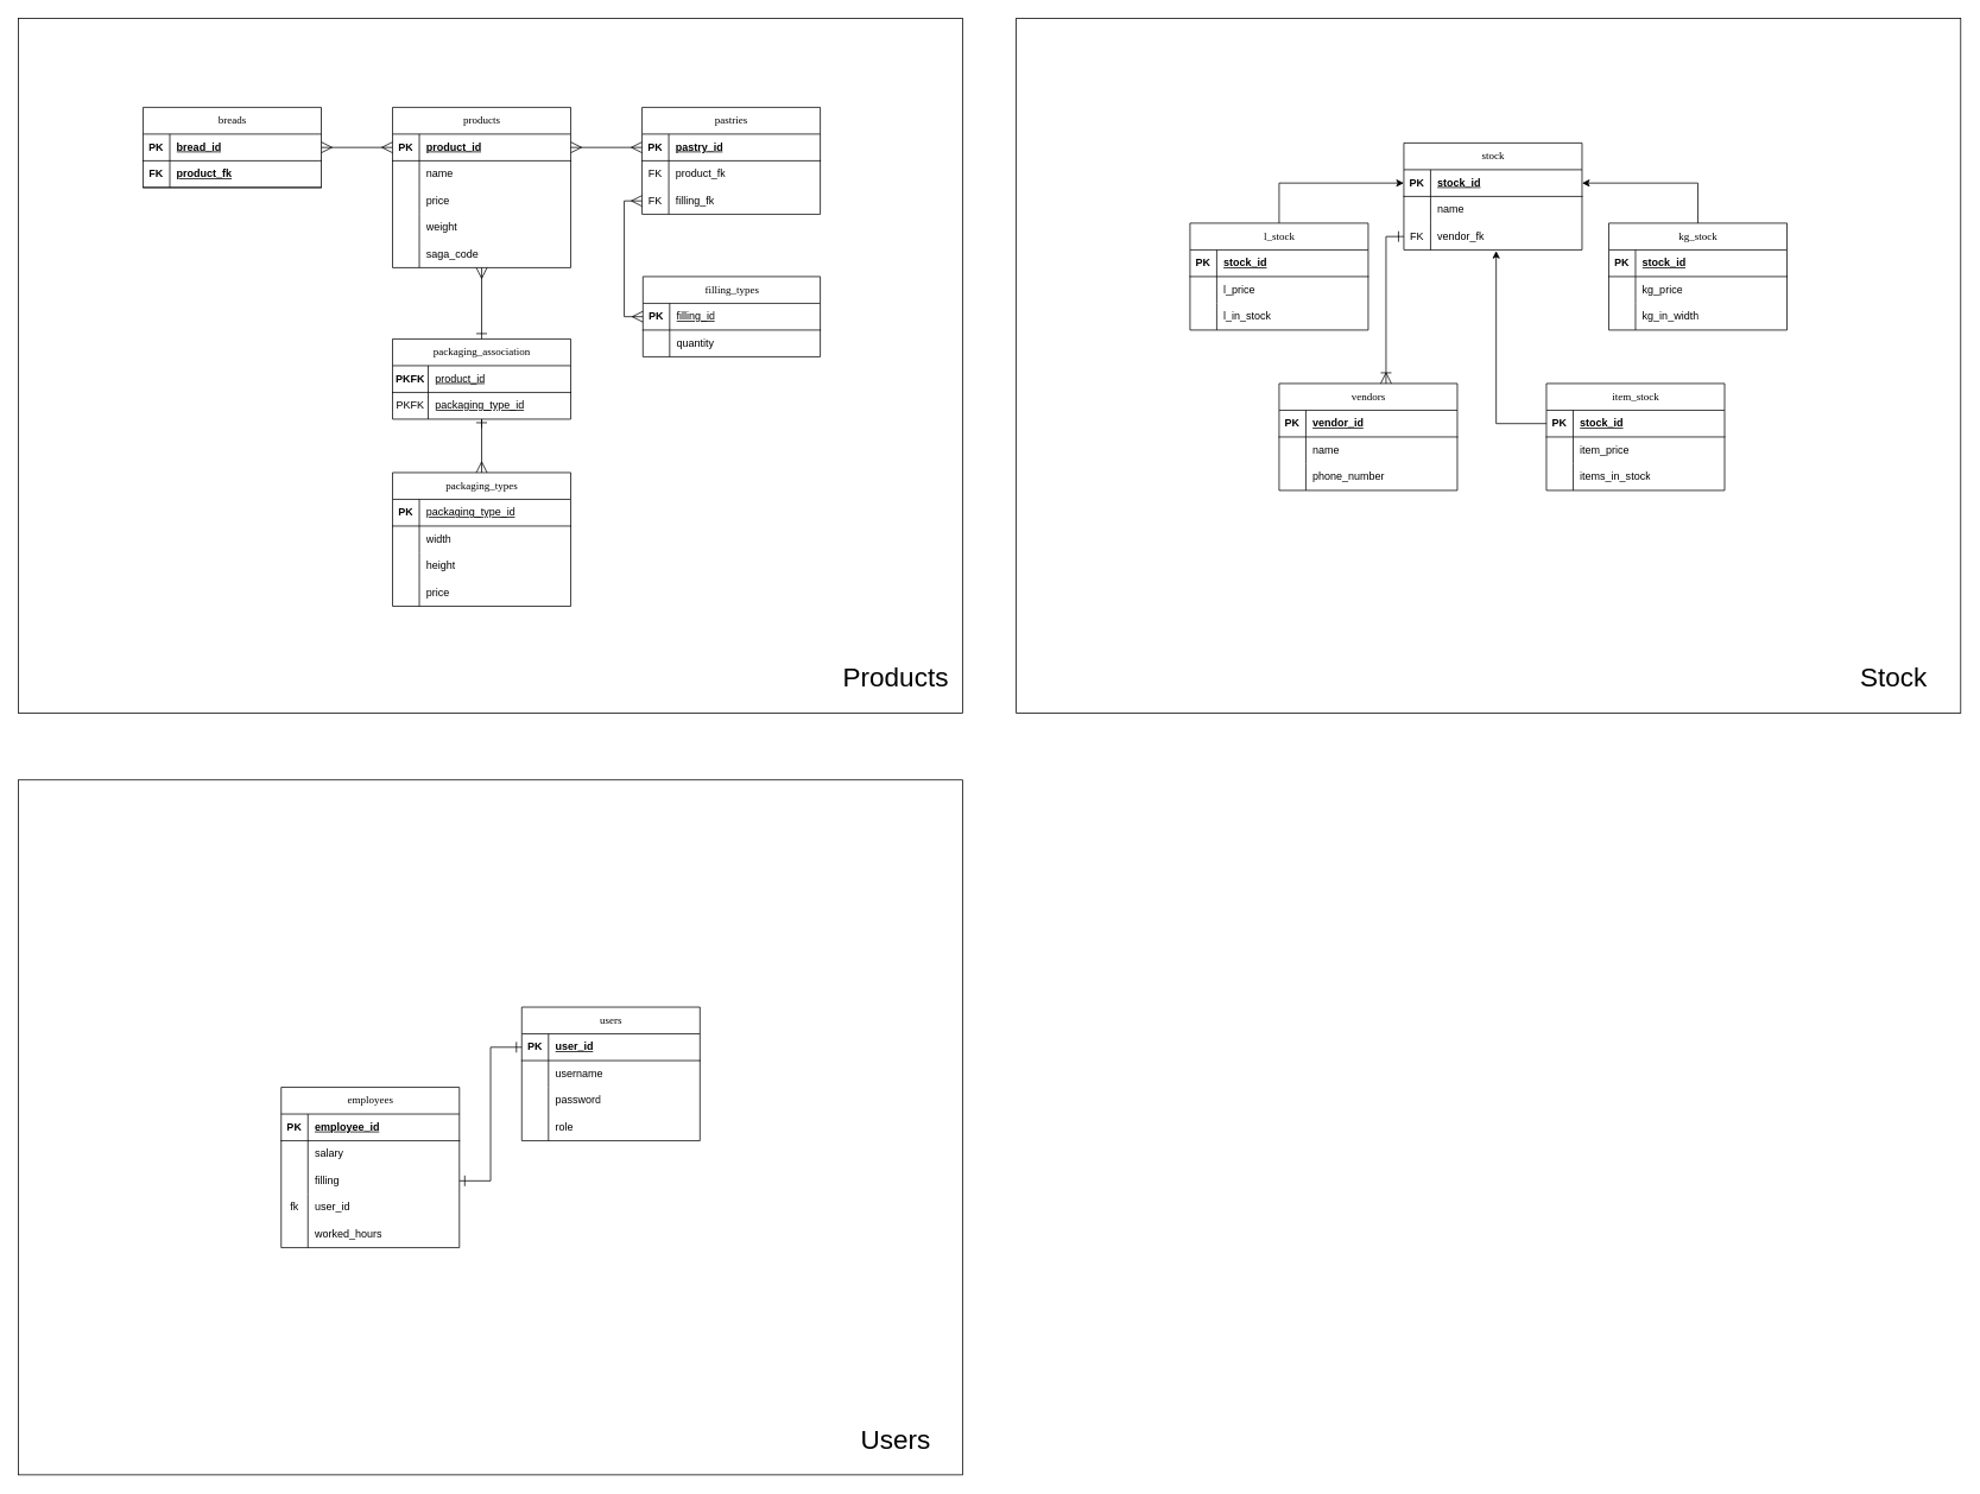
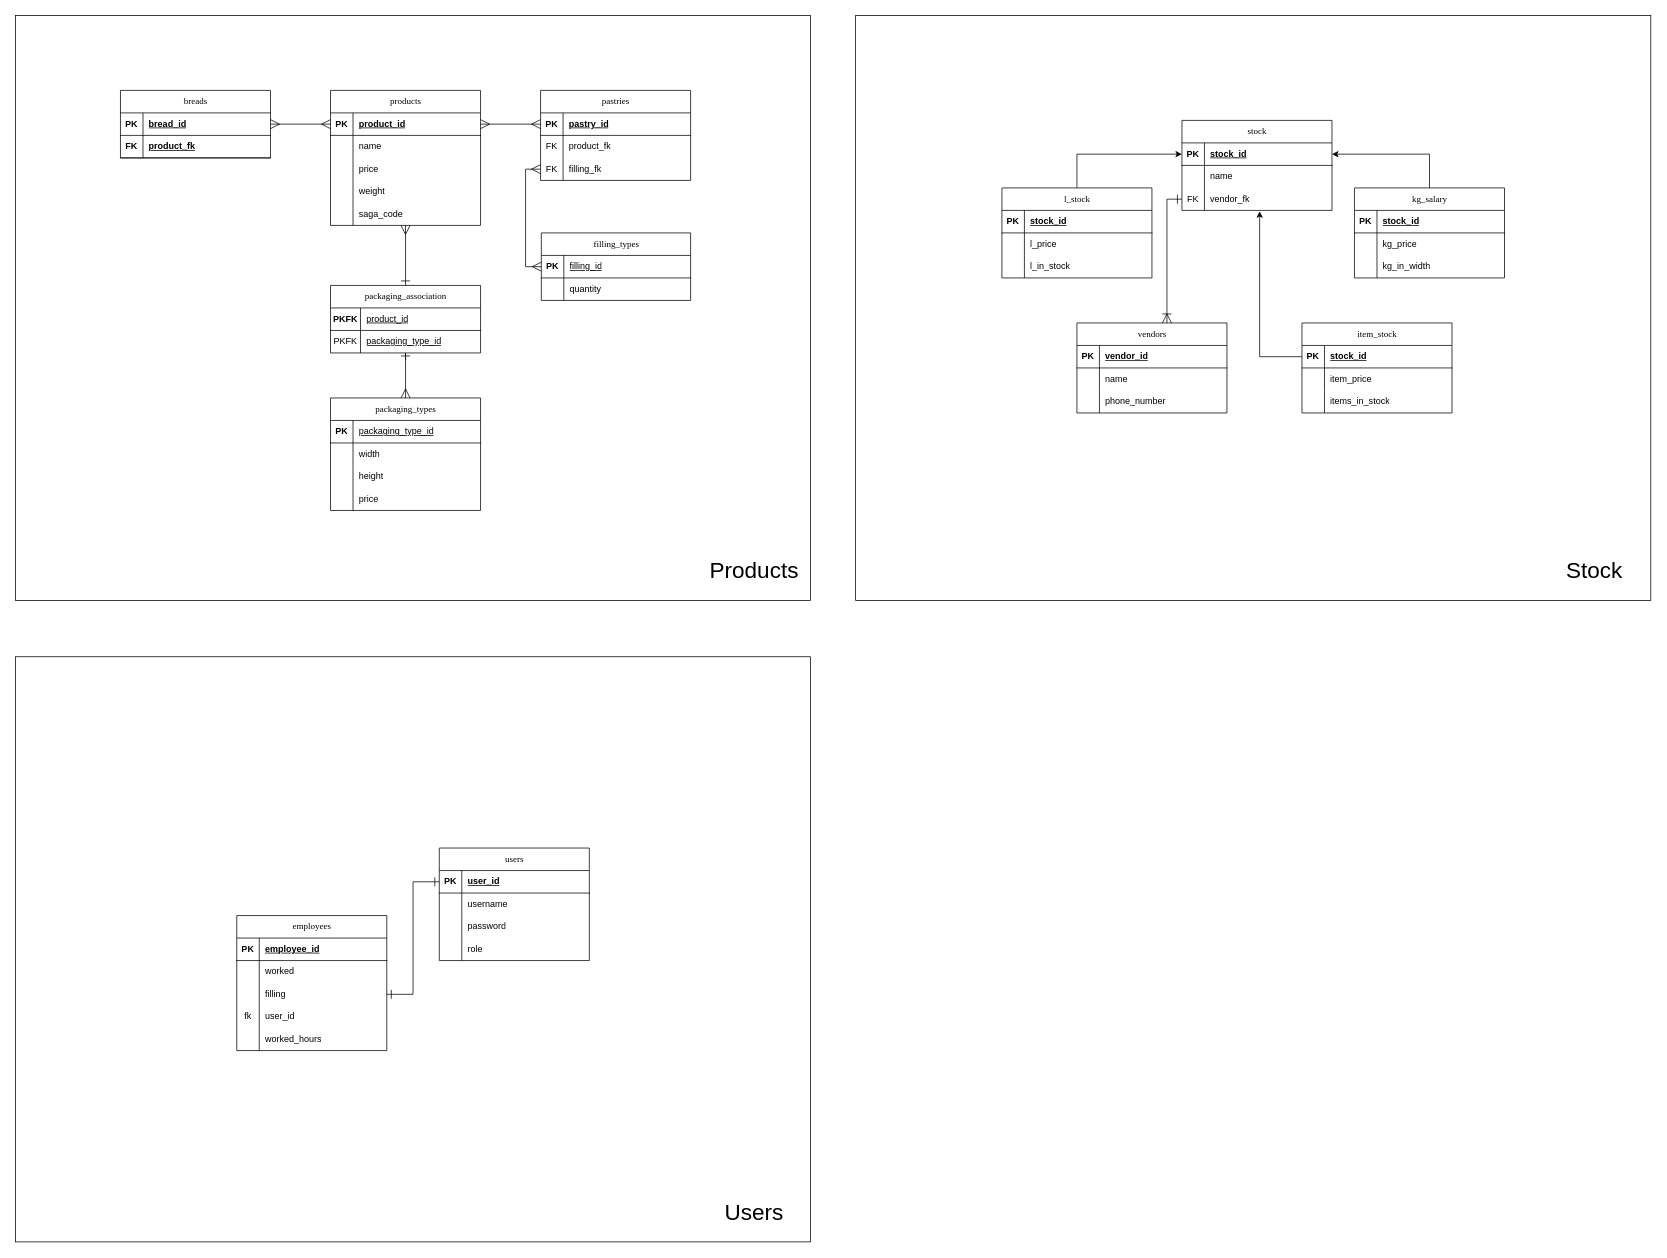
- <mxCell id="82" value="&lt;div&gt;&lt;span style=&quot;font-family: Verdana; font-weight: 400; text-align: left;&quot;&gt;kg_stock&lt;/span&gt;&lt;/div&gt;" style="shape=table;startSize=30;container=1;collapsible=1;childLayout=tableLayout;fixedRows=1;rowLines=0;fontStyle=1;align=center;resizeLast=1;html=1;" vertex="1" parent="1"><mxGeometry x="1805" y="250" width="200" height="120" as="geometry"><mxRectangle x="110" y="330" width="160" height="30" as="alternateBounds" /></mxGeometry></mxCell>
+ <mxCell id="82" value="&lt;div&gt;&lt;span style=&quot;font-family: Verdana; font-weight: 400; text-align: left;&quot;&gt;kg_salary&lt;/span&gt;&lt;/div&gt;" style="shape=table;startSize=30;container=1;collapsible=1;childLayout=tableLayout;fixedRows=1;rowLines=0;fontStyle=1;align=center;resizeLast=1;html=1;" vertex="1" parent="1"><mxGeometry x="1805" y="250" width="200" height="120" as="geometry"><mxRectangle x="110" y="330" width="160" height="30" as="alternateBounds" /></mxGeometry></mxCell>
- <mxCell id="131" value="salary" style="shape=partialRectangle;connectable=0;fillColor=none;top=0;left=0;bottom=0;right=0;align=left;spacingLeft=6;overflow=hidden;whiteSpace=wrap;html=1;" vertex="1" parent="129"><mxGeometry x="30" width="170" height="30" as="geometry"><mxRectangle width="170" height="30" as="alternateBounds" /></mxGeometry></mxCell>
+ <mxCell id="131" value="worked" style="shape=partialRectangle;connectable=0;fillColor=none;top=0;left=0;bottom=0;right=0;align=left;spacingLeft=6;overflow=hidden;whiteSpace=wrap;html=1;" vertex="1" parent="129"><mxGeometry x="30" width="170" height="30" as="geometry"><mxRectangle width="170" height="30" as="alternateBounds" /></mxGeometry></mxCell>
